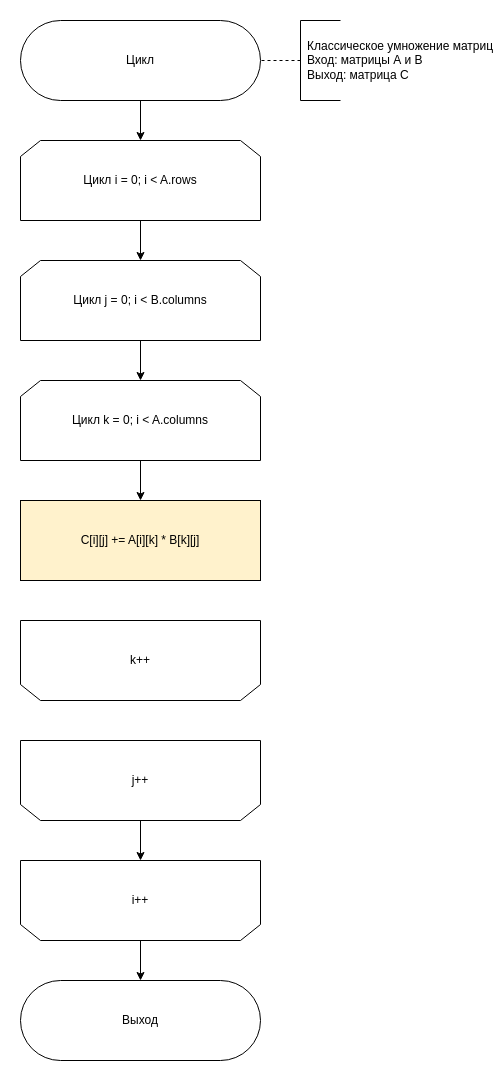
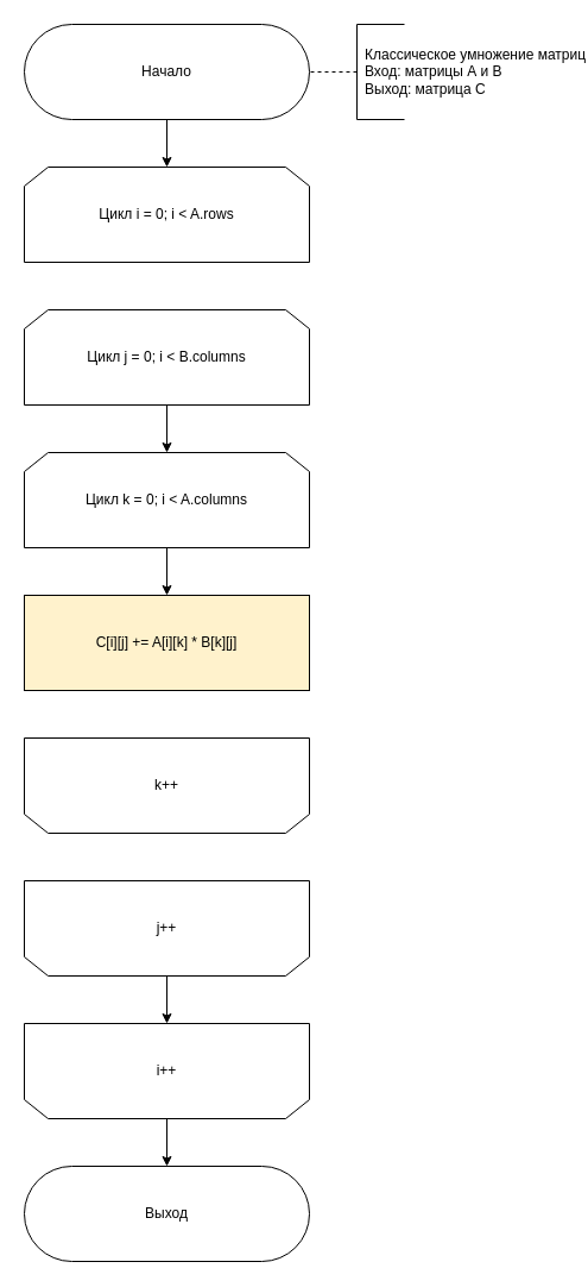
- <mxCell id="3" value="Цикл" style="rounded=1;whiteSpace=wrap;html=1;shadow=0;arcSize=50;" parent="1" vertex="1"><mxGeometry x="20" y="20" width="240" height="80" as="geometry" /></mxCell>
+ <mxCell id="3" value="Начало" style="rounded=1;whiteSpace=wrap;html=1;shadow=0;arcSize=50;" parent="1" vertex="1"><mxGeometry x="20" y="20" width="240" height="80" as="geometry" /></mxCell>
- <mxCell id="4" style="edgeStyle=orthogonalEdgeStyle;rounded=0;orthogonalLoop=1;jettySize=auto;html=1;exitX=0.5;exitY=1;exitDx=0;exitDy=0;entryX=0.5;entryY=0;entryDx=0;entryDy=0;" edge="1" parent="1" source="5" target="9"><mxGeometry relative="1" as="geometry" /></mxCell>
